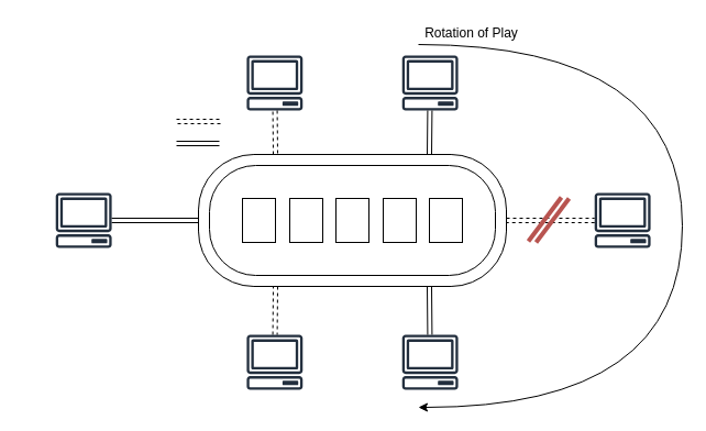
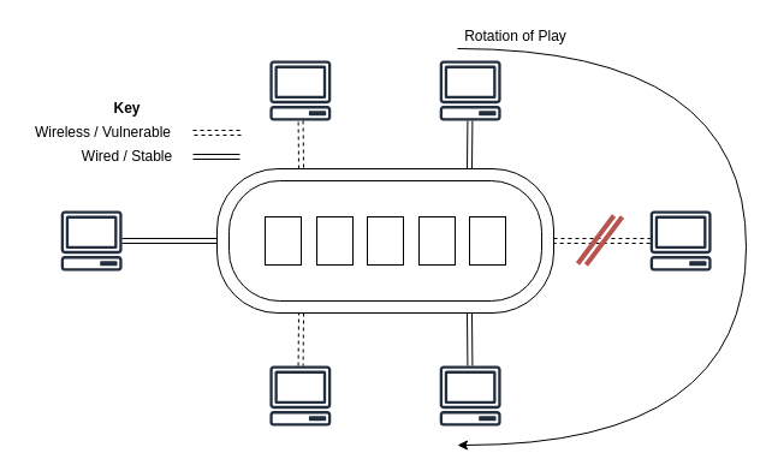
+ <mxCell id="28" value="Key" style="text;html=1;align=center;verticalAlign=middle;resizable=0;points=[];autosize=1;fontStyle=1" vertex="1" parent="25"><mxGeometry x="65" width="40" height="20" as="geometry" /></mxCell>
+ <mxCell id="29" value="Wireless / Vulnerable" style="text;html=1;align=center;verticalAlign=middle;resizable=0;points=[];autosize=1;" vertex="1" parent="25"><mxGeometry y="20" width="130" height="20" as="geometry" /></mxCell>
+ <mxCell id="30" value="Wired / Stable" style="text;html=1;align=center;verticalAlign=middle;resizable=0;points=[];autosize=1;" vertex="1" parent="25"><mxGeometry x="40" y="40" width="90" height="20" as="geometry" /></mxCell>
